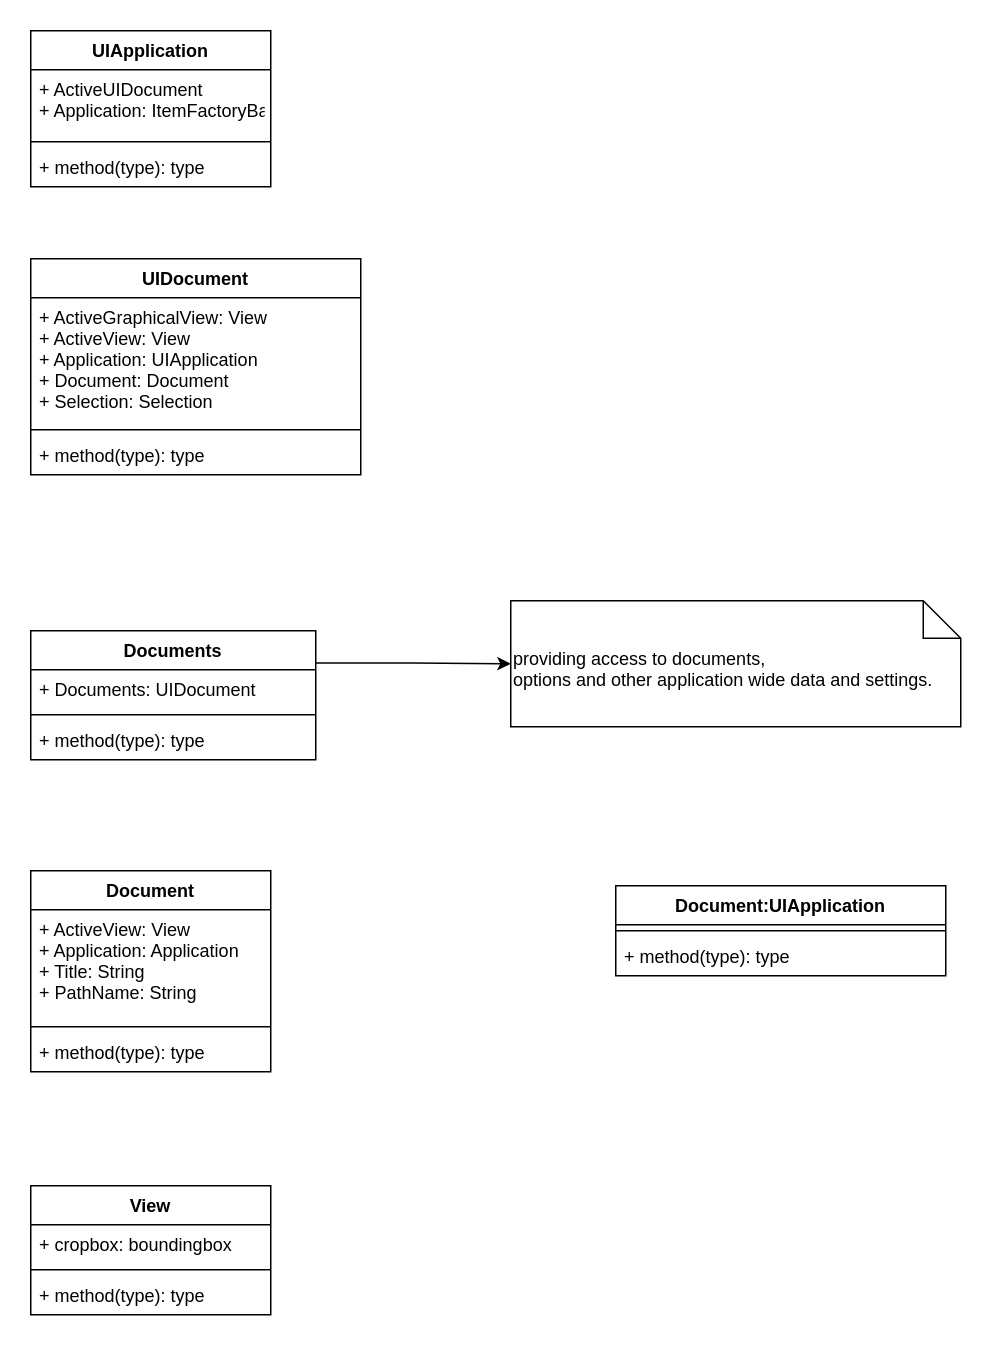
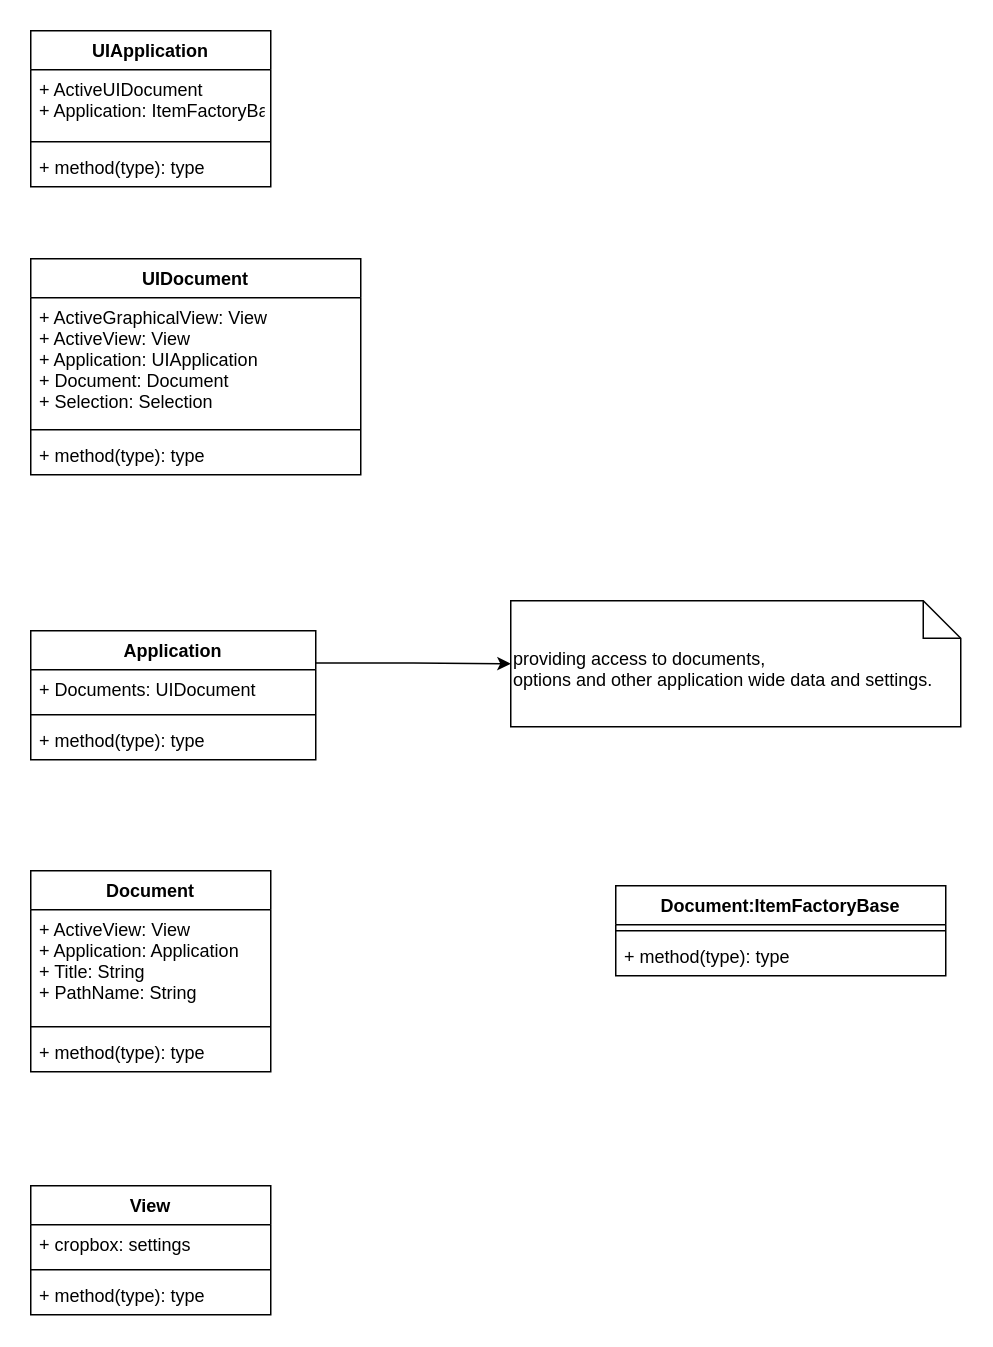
- <mxCell id="3" value="Documents" style="swimlane;fontStyle=1;align=center;verticalAlign=top;childLayout=stackLayout;horizontal=1;startSize=26;horizontalStack=0;resizeParent=1;resizeParentMax=0;resizeLast=0;collapsible=1;marginBottom=0;" vertex="1" parent="1"><mxGeometry x="20" y="420" width="190" height="86" as="geometry"><mxRectangle x="120" y="270" width="100" height="26" as="alternateBounds" /></mxGeometry></mxCell>
+ <mxCell id="3" value="Application" style="swimlane;fontStyle=1;align=center;verticalAlign=top;childLayout=stackLayout;horizontal=1;startSize=26;horizontalStack=0;resizeParent=1;resizeParentMax=0;resizeLast=0;collapsible=1;marginBottom=0;" vertex="1" parent="1"><mxGeometry x="20" y="420" width="190" height="86" as="geometry"><mxRectangle x="120" y="270" width="100" height="26" as="alternateBounds" /></mxGeometry></mxCell>
- <mxCell id="20" value="Document:UIApplication" style="swimlane;fontStyle=1;align=center;verticalAlign=top;childLayout=stackLayout;horizontal=1;startSize=26;horizontalStack=0;resizeParent=1;resizeParentMax=0;resizeLast=0;collapsible=1;marginBottom=0;" vertex="1" parent="1"><mxGeometry x="410" y="590" width="220" height="60" as="geometry" /></mxCell>
+ <mxCell id="20" value="Document:ItemFactoryBase" style="swimlane;fontStyle=1;align=center;verticalAlign=top;childLayout=stackLayout;horizontal=1;startSize=26;horizontalStack=0;resizeParent=1;resizeParentMax=0;resizeLast=0;collapsible=1;marginBottom=0;" vertex="1" parent="1"><mxGeometry x="410" y="590" width="220" height="60" as="geometry" /></mxCell>
- <mxCell id="24" value="+ cropbox: boundingbox" style="text;strokeColor=none;fillColor=none;align=left;verticalAlign=top;spacingLeft=4;spacingRight=4;overflow=hidden;rotatable=0;points=[[0,0.5],[1,0.5]];portConstraint=eastwest;" vertex="1" parent="23"><mxGeometry y="26" width="160" height="26" as="geometry" /></mxCell>
+ <mxCell id="24" value="+ cropbox: settings" style="text;strokeColor=none;fillColor=none;align=left;verticalAlign=top;spacingLeft=4;spacingRight=4;overflow=hidden;rotatable=0;points=[[0,0.5],[1,0.5]];portConstraint=eastwest;" vertex="1" parent="23"><mxGeometry y="26" width="160" height="26" as="geometry" /></mxCell>
